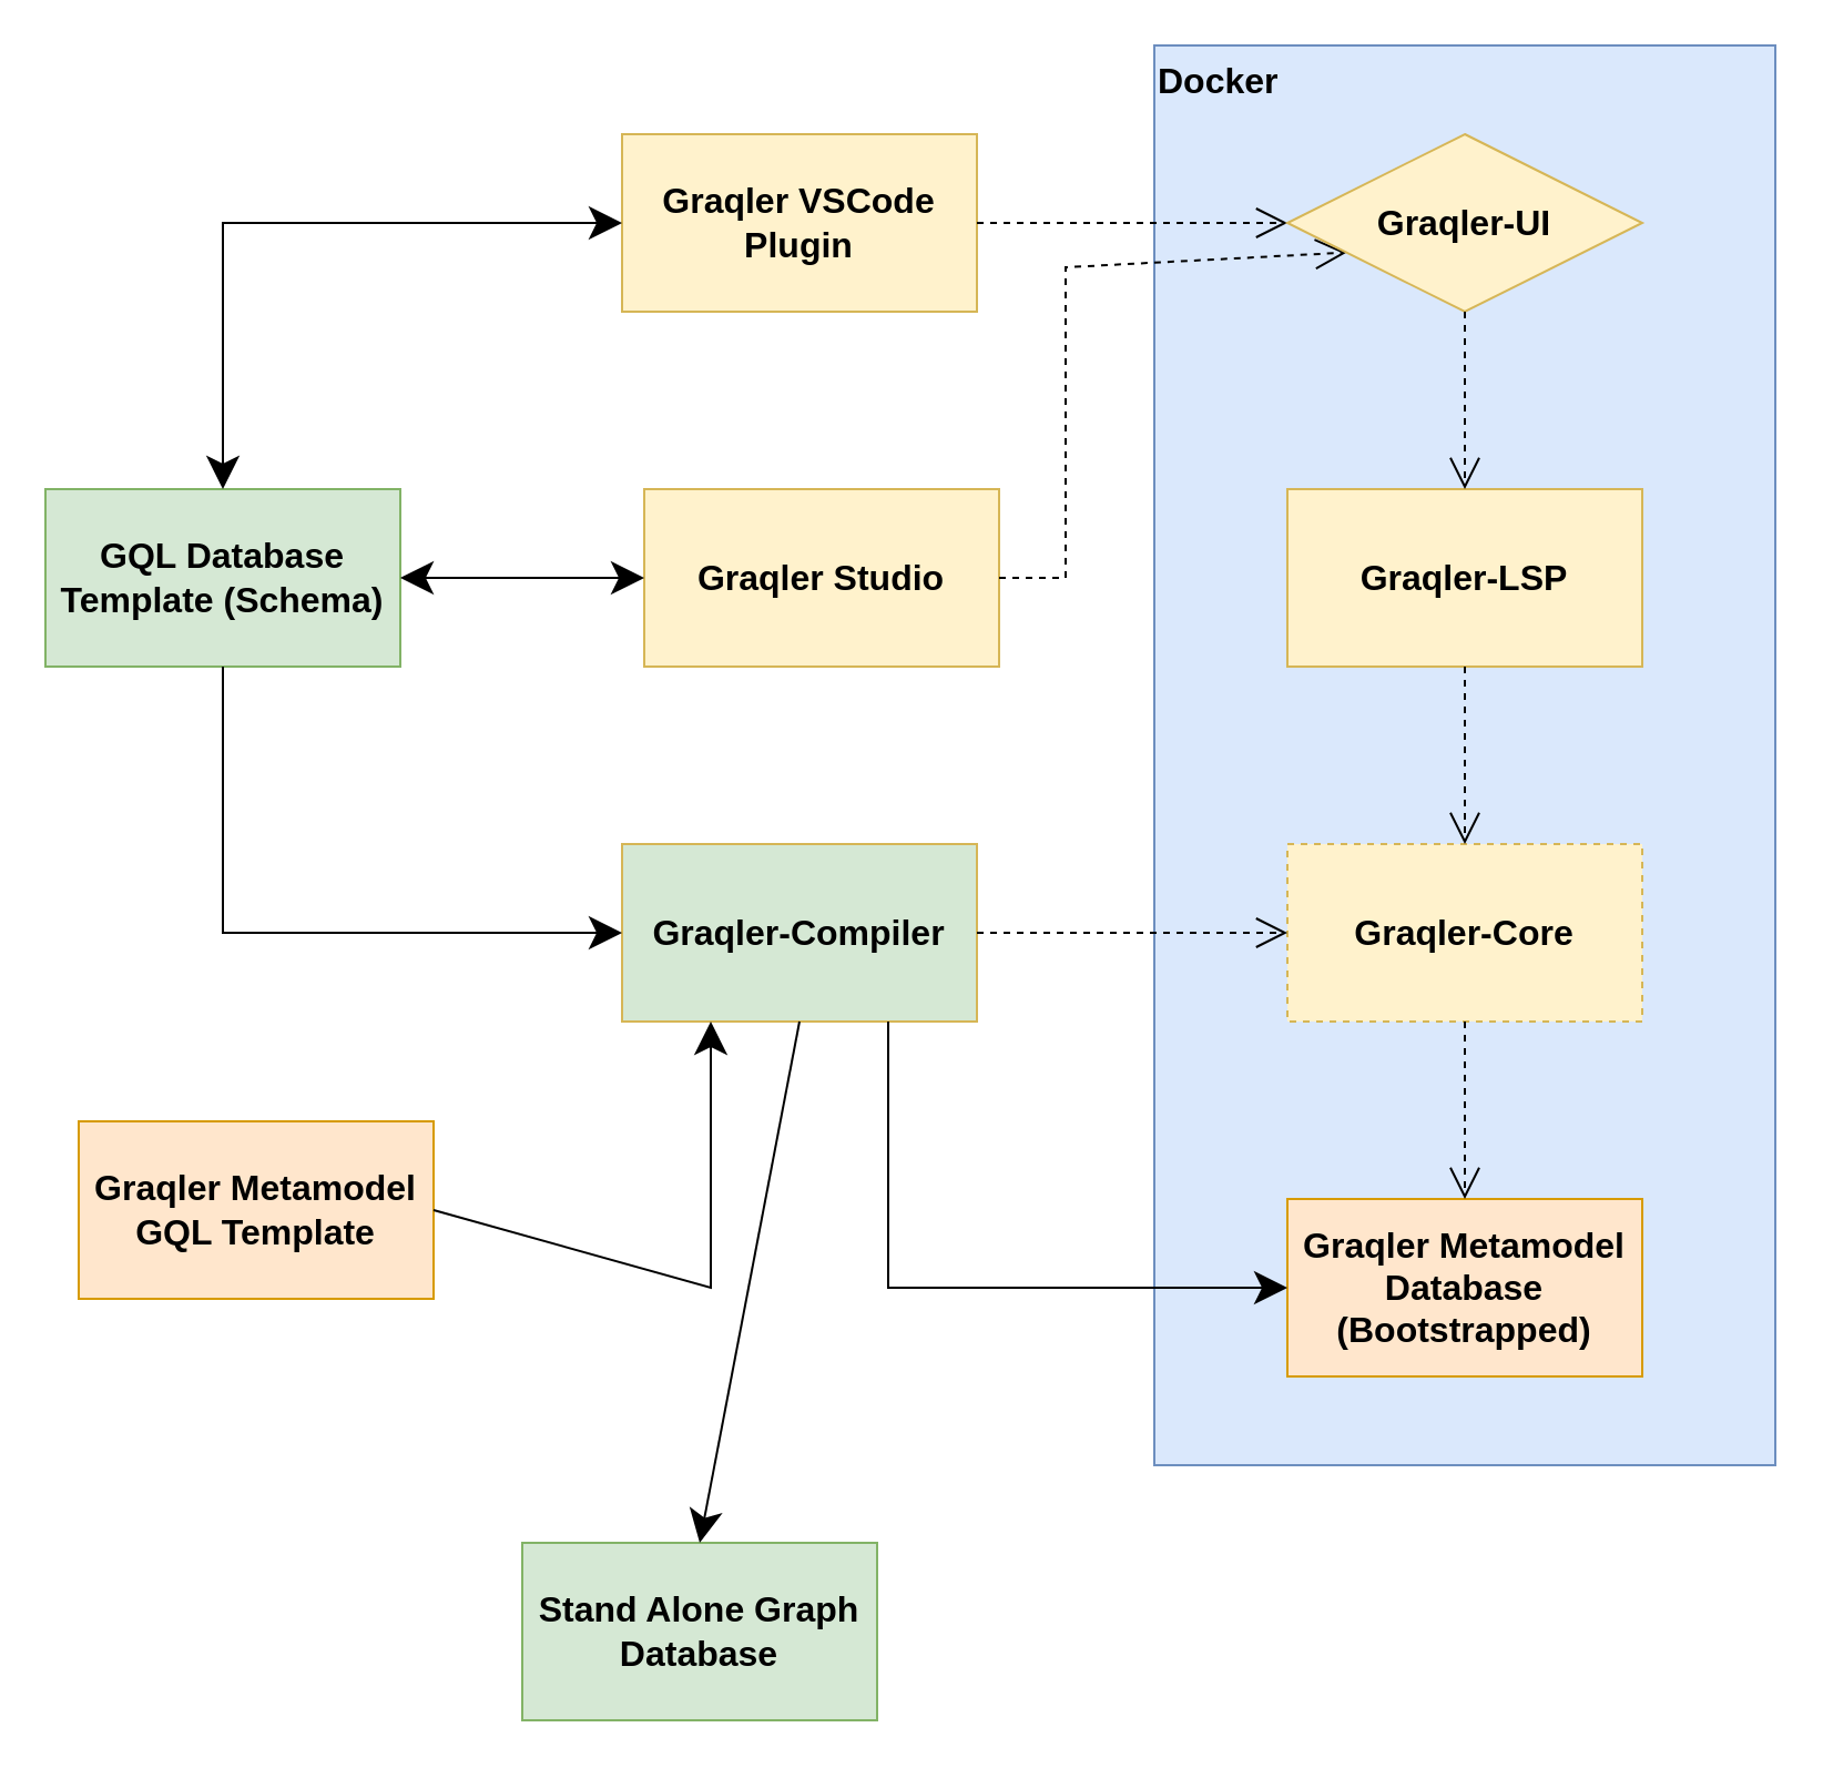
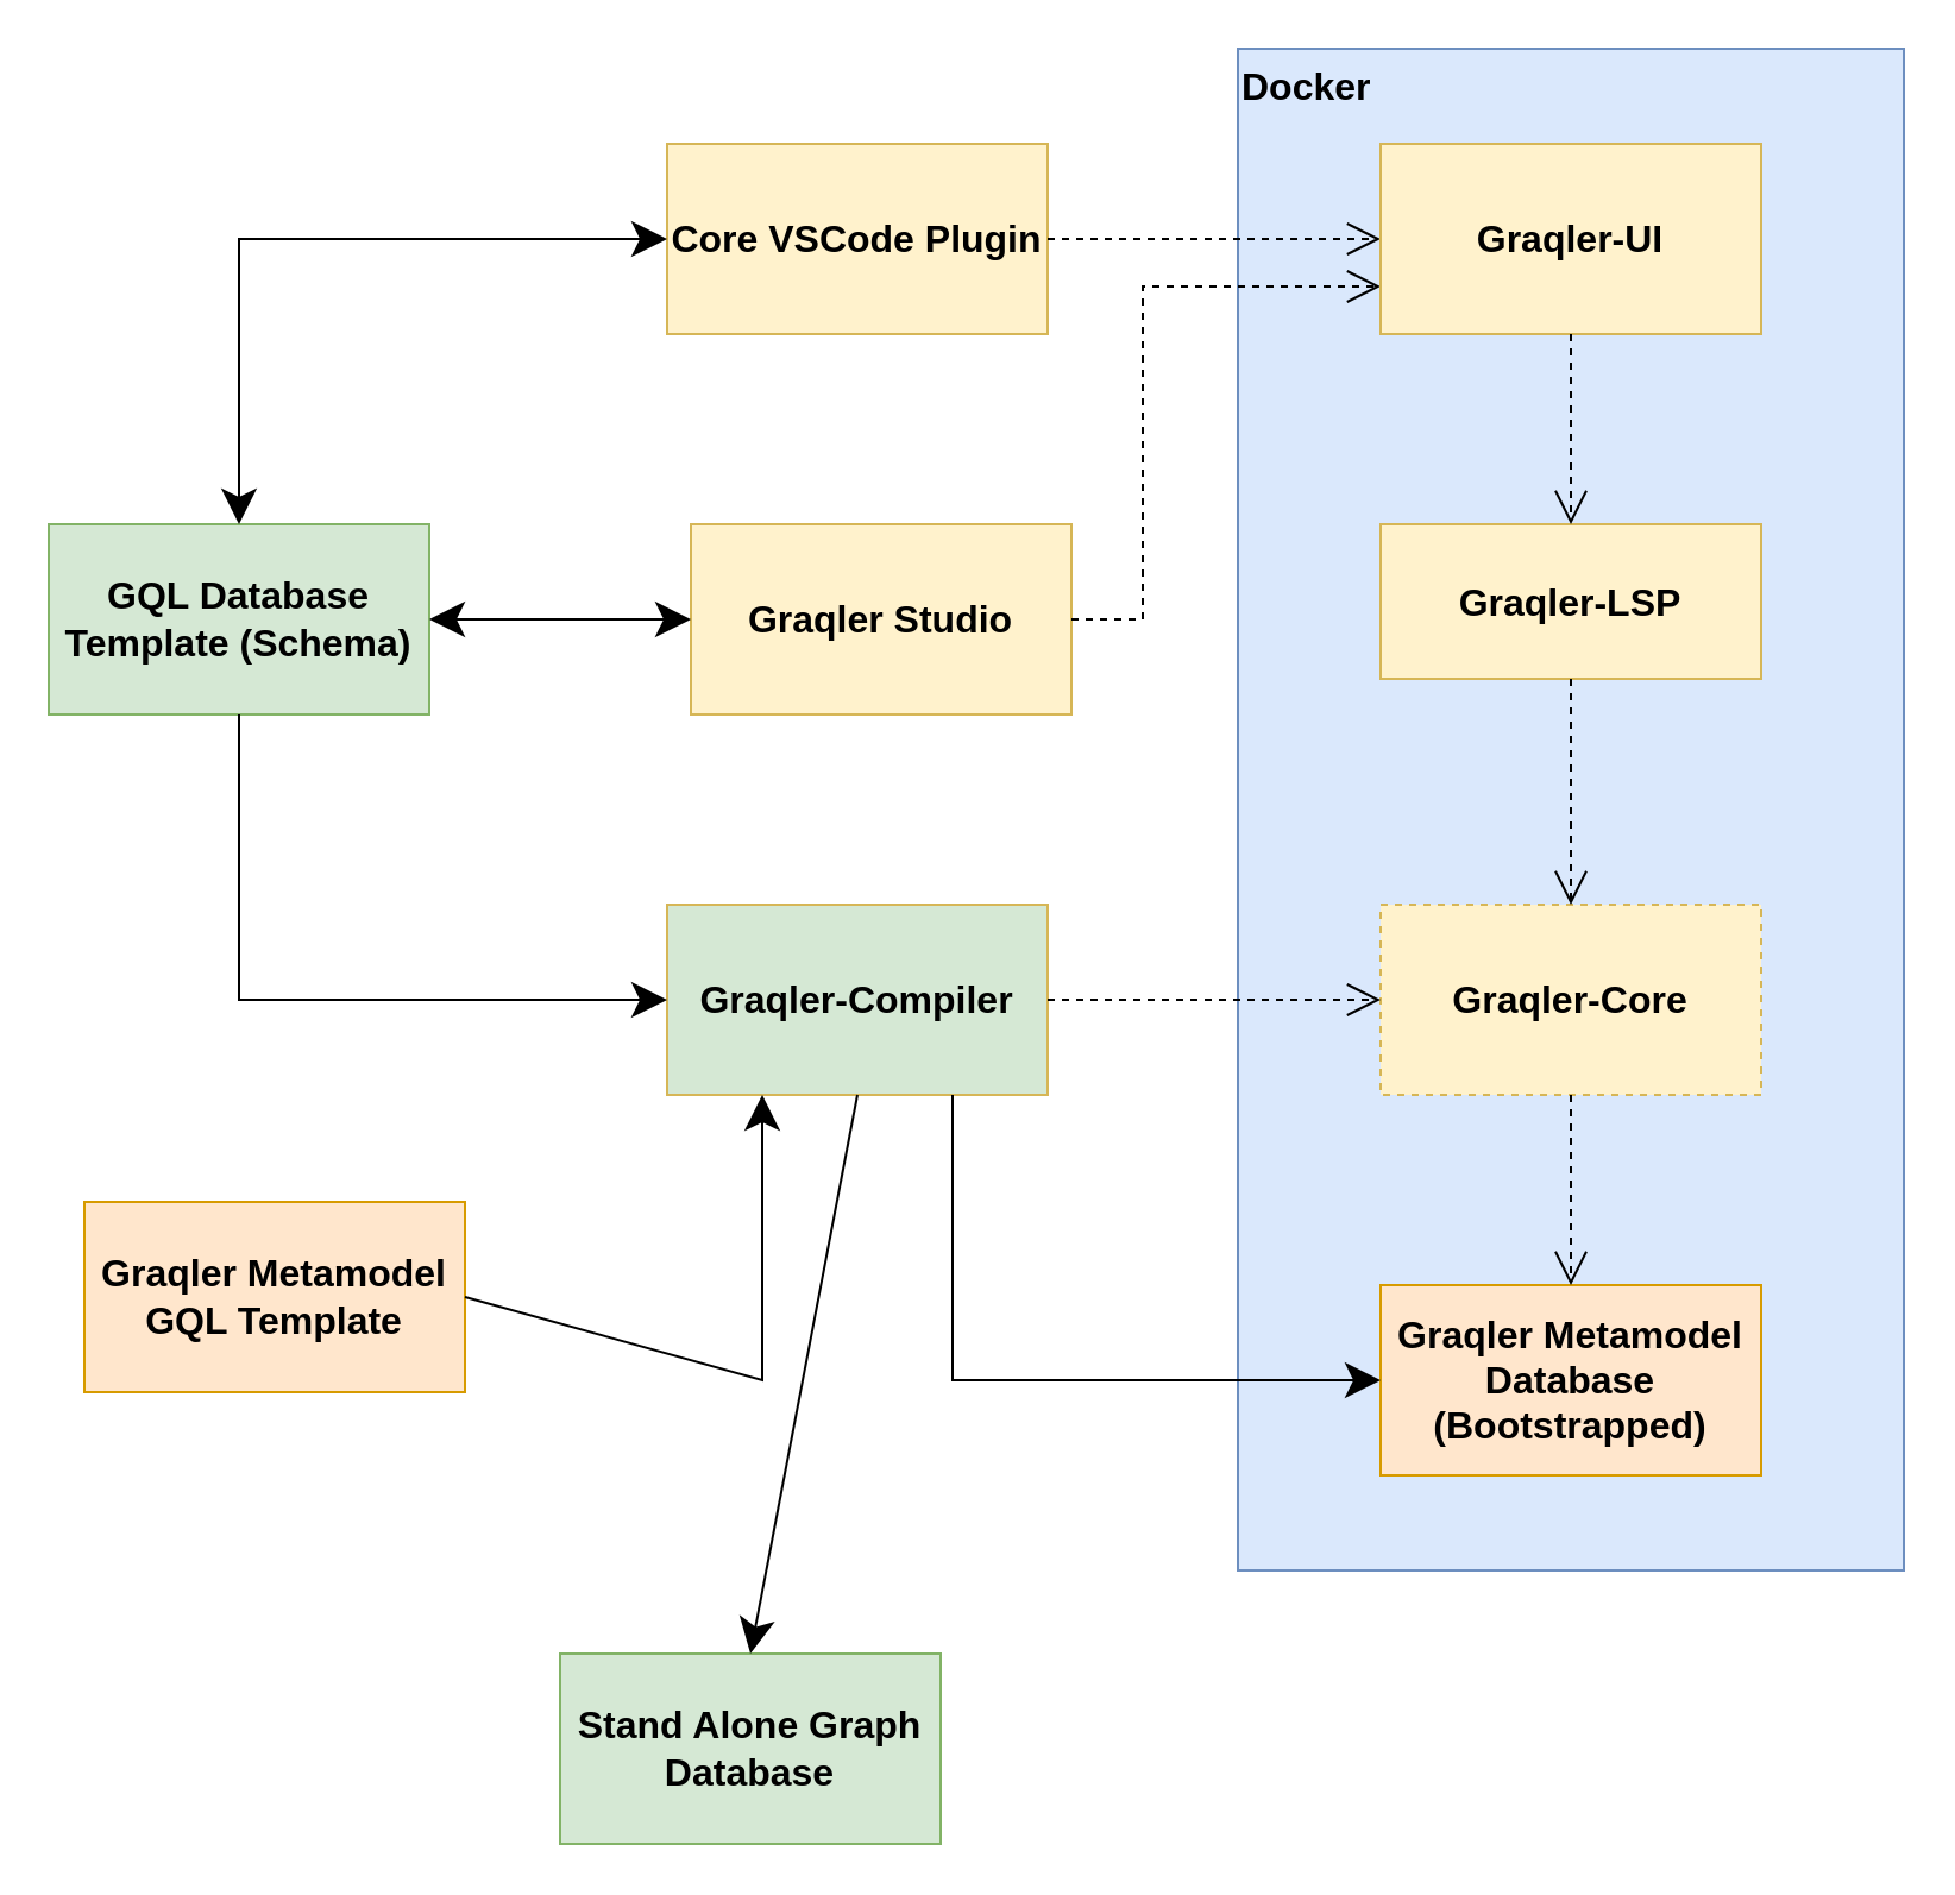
- <mxCell id="15" value="Graqler VSCode Plugin" style="rounded=0;whiteSpace=wrap;html=1;fillColor=#fff2cc;strokeColor=#d6b656;fontSize=16;fontStyle=1" parent="1" vertex="1"><mxGeometry x="280" y="60" width="160" height="80" as="geometry" /></mxCell>
+ <mxCell id="15" value="Core VSCode Plugin" style="rounded=0;whiteSpace=wrap;html=1;fillColor=#fff2cc;strokeColor=#d6b656;fontSize=16;fontStyle=1" parent="1" vertex="1"><mxGeometry x="280" y="60" width="160" height="80" as="geometry" /></mxCell>
- <mxCell id="18" value="Graqler-UI" style="rhombus;whiteSpace=wrap;html=1;fillColor=#fff2cc;strokeColor=#d6b656;fontSize=16;fontStyle=1;" parent="1" vertex="1"><mxGeometry x="580" y="60" width="160" height="80" as="geometry" /></mxCell>
+ <mxCell id="18" value="Graqler-UI" style="rounded=0;whiteSpace=wrap;html=1;fillColor=#fff2cc;strokeColor=#d6b656;fontSize=16;fontStyle=1" parent="1" vertex="1"><mxGeometry x="580" y="60" width="160" height="80" as="geometry" /></mxCell>
- <mxCell id="4" value="Graqler-LSP" style="rounded=0;whiteSpace=wrap;html=1;fillColor=#fff2cc;strokeColor=#d6b656;fontSize=16;fontStyle=1" parent="1" vertex="1"><mxGeometry x="580" y="220" width="160" height="80" as="geometry" /></mxCell>
+ <mxCell id="4" value="Graqler-LSP" style="rounded=0;whiteSpace=wrap;html=1;fillColor=#fff2cc;strokeColor=#d6b656;fontSize=16;fontStyle=1" parent="1" vertex="1"><mxGeometry x="580" y="220" width="160" height="65" as="geometry" /></mxCell>
